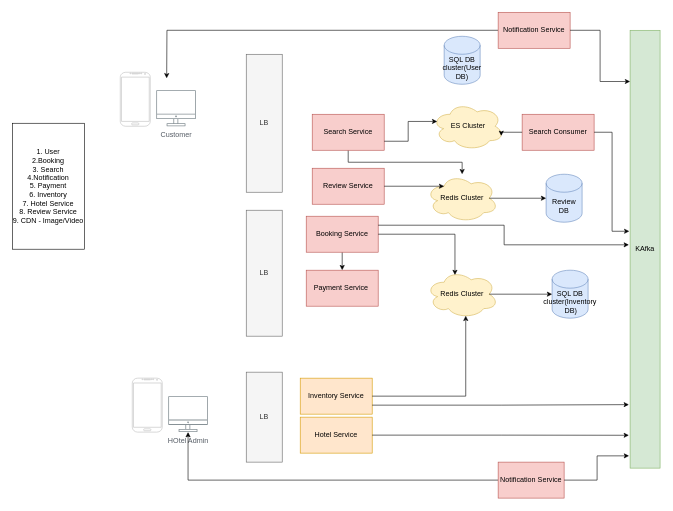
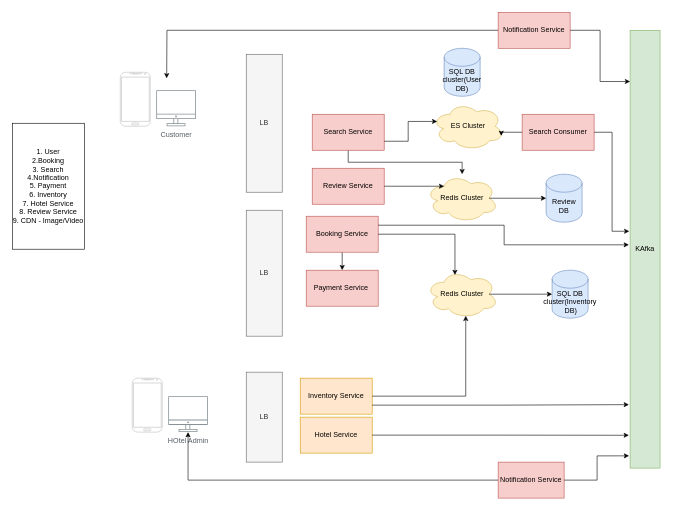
- <mxCell id="7" value="SQL DB cluster(User DB)" style="shape=cylinder3;whiteSpace=wrap;html=1;boundedLbl=1;backgroundOutline=1;size=15;fillColor=#dae8fc;strokeColor=#6c8ebf;" parent="1" vertex="1"><mxGeometry x="740" y="60" width="60" height="80" as="geometry" /></mxCell>
+ <mxCell id="7" value="SQL DB cluster(User DB)" style="shape=cylinder3;whiteSpace=wrap;html=1;boundedLbl=1;backgroundOutline=1;size=15;fillColor=#dae8fc;strokeColor=#6c8ebf;" parent="1" vertex="1"><mxGeometry x="740" y="80" width="60" height="80" as="geometry" /></mxCell>
